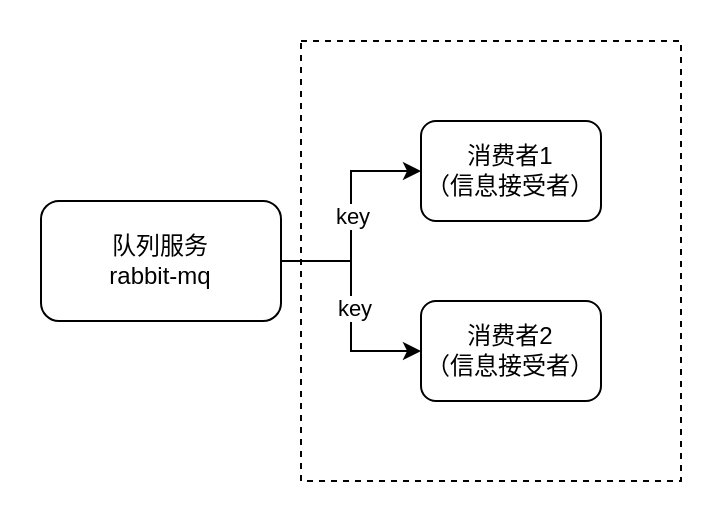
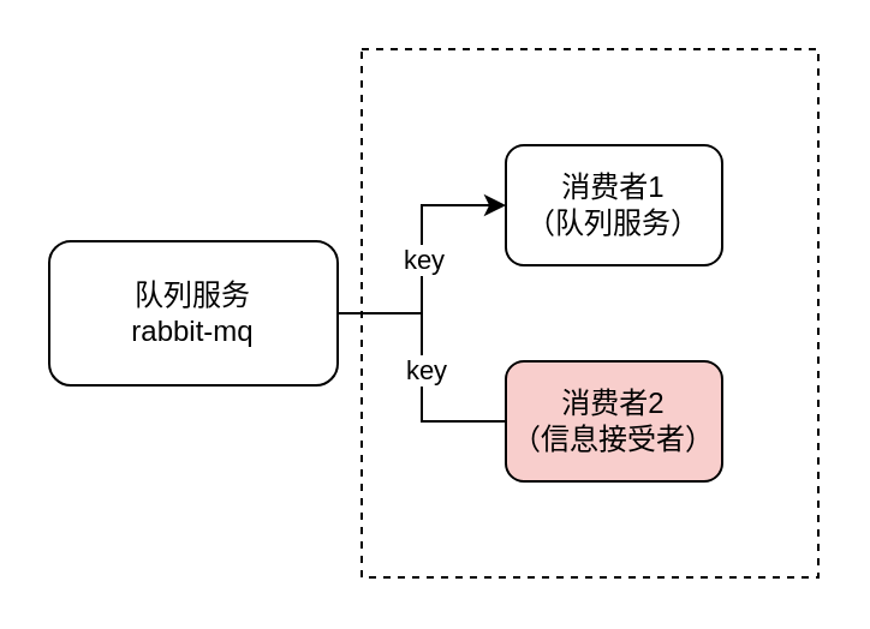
- <mxCell id="8" value="消费者1&lt;br&gt;（信息接受者）" style="rounded=1;whiteSpace=wrap;html=1;" vertex="1" parent="1"><mxGeometry x="210" y="60" width="90" height="50" as="geometry" /></mxCell>
+ <mxCell id="8" value="消费者1&lt;br&gt;（队列服务）" style="rounded=1;whiteSpace=wrap;html=1;" vertex="1" parent="1"><mxGeometry x="210" y="60" width="90" height="50" as="geometry" /></mxCell>
- <mxCell id="5" style="edgeStyle=orthogonalEdgeStyle;rounded=0;orthogonalLoop=1;jettySize=auto;html=1;exitX=1;exitY=0.5;exitDx=0;exitDy=0;entryX=0;entryY=0.5;entryDx=0;entryDy=0;" edge="1" parent="1" source="7" target="9"><mxGeometry relative="1" as="geometry" /></mxCell>
+ <mxCell id="5" style="edgeStyle=orthogonalEdgeStyle;rounded=0;orthogonalLoop=1;jettySize=auto;html=1;exitX=1;exitY=0.5;exitDx=0;exitDy=0;entryX=0;entryY=0.5;entryDx=0;entryDy=0;endArrow=none;" edge="1" parent="1" source="7" target="9"><mxGeometry relative="1" as="geometry" /></mxCell>
- <mxCell id="9" value="消费者2&lt;br&gt;（信息接受者）" style="rounded=1;whiteSpace=wrap;html=1;" vertex="1" parent="1"><mxGeometry x="210" y="150" width="90" height="50" as="geometry" /></mxCell>
+ <mxCell id="9" value="消费者2&lt;br&gt;（信息接受者）" style="rounded=1;whiteSpace=wrap;html=1;fillColor=#f8cecc;" vertex="1" parent="1"><mxGeometry x="210" y="150" width="90" height="50" as="geometry" /></mxCell>
